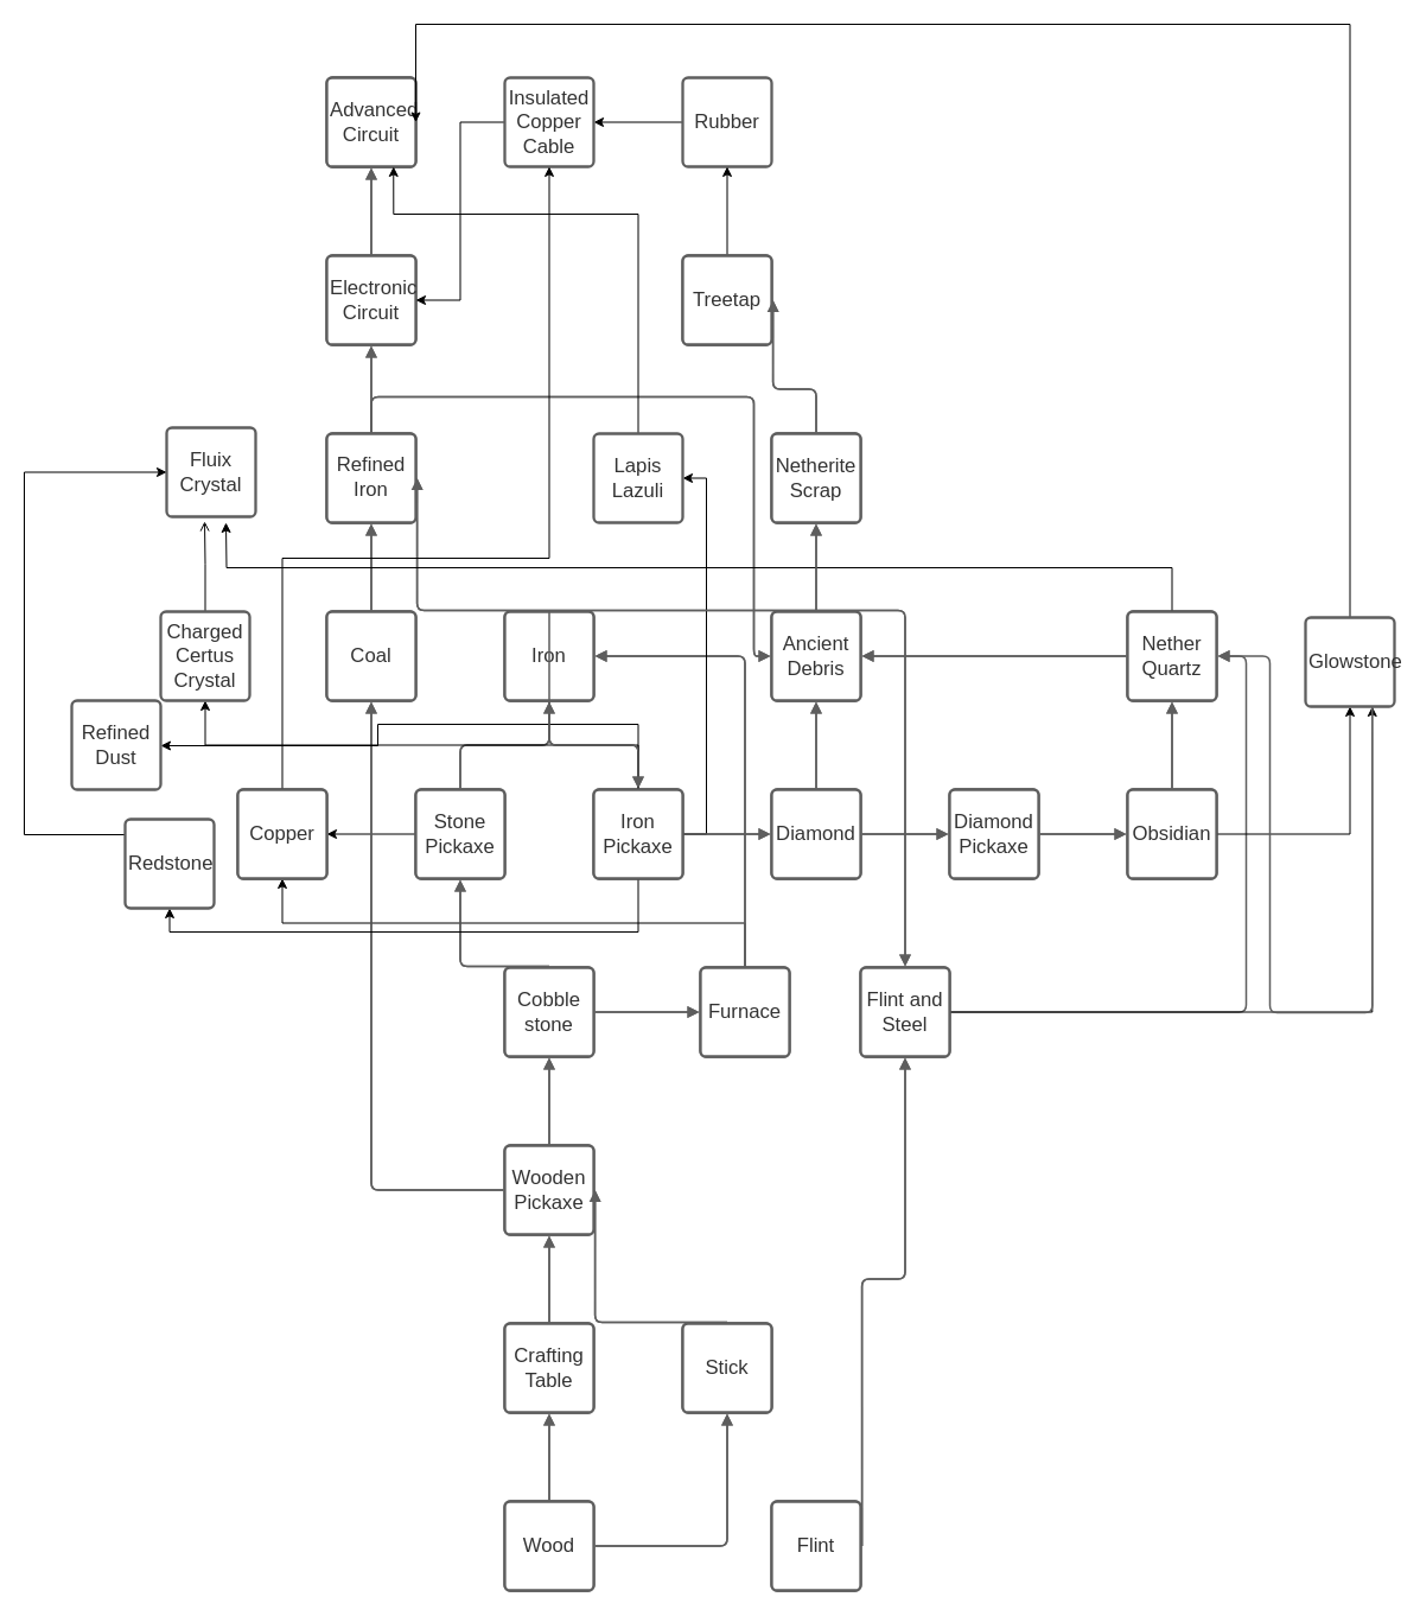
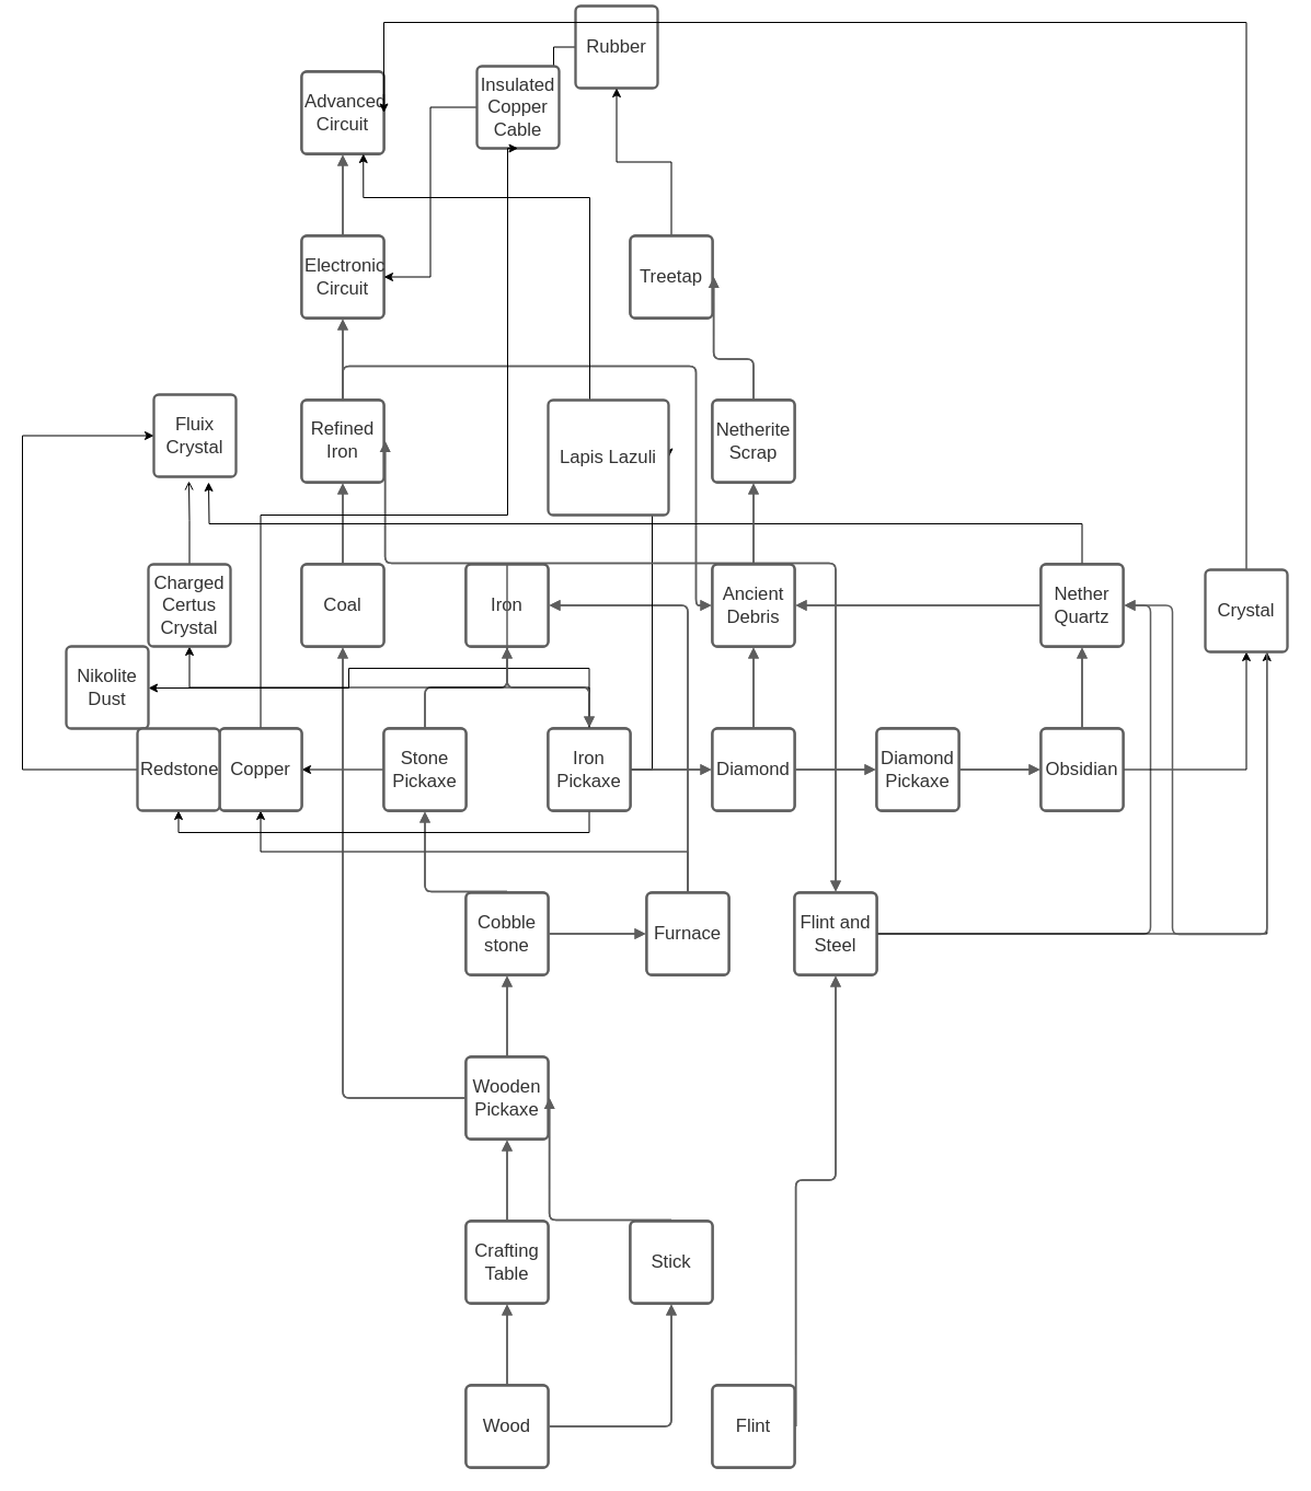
- <mxCell id="78" value="Insulated Copper Cable" style="html=1;overflow=block;blockSpacing=1;whiteSpace=wrap;;whiteSpace=wrap;fontSize=16.7;fontColor=#333333;spacing=3.8;strokeColor=#5e5e5e;strokeOpacity=100;rounded=1;absoluteArcSize=1;arcSize=9;strokeWidth=2.3;" parent="1" vertex="1"><mxGeometry x="425" y="65" width="75" height="75" as="geometry" /></mxCell>
+ <mxCell id="78" value="Insulated Copper Cable" style="html=1;overflow=block;blockSpacing=1;whiteSpace=wrap;;whiteSpace=wrap;fontSize=16.7;fontColor=#333333;spacing=3.8;strokeColor=#5e5e5e;strokeOpacity=100;rounded=1;absoluteArcSize=1;arcSize=9;strokeWidth=2.3;" parent="1" vertex="1"><mxGeometry x="435" y="60" width="75" height="75" as="geometry" /></mxCell>
- <mxCell id="24" value="Rubber" style="html=1;overflow=block;blockSpacing=1;whiteSpace=wrap;;whiteSpace=wrap;fontSize=16.7;fontColor=#333333;spacing=3.8;strokeColor=#5e5e5e;strokeOpacity=100;rounded=1;absoluteArcSize=1;arcSize=9;strokeWidth=2.3;" parent="1" vertex="1"><mxGeometry x="575" y="65" width="75" height="75" as="geometry" /></mxCell>
+ <mxCell id="24" value="Rubber" style="html=1;overflow=block;blockSpacing=1;whiteSpace=wrap;;whiteSpace=wrap;fontSize=16.7;fontColor=#333333;spacing=3.8;strokeColor=#5e5e5e;strokeOpacity=100;rounded=1;absoluteArcSize=1;arcSize=9;strokeWidth=2.3;" parent="1" vertex="1"><mxGeometry x="525" y="5" width="75" height="75" as="geometry" /></mxCell>
- <mxCell id="120" value="Lapis Lazuli" style="html=1;overflow=block;blockSpacing=1;whiteSpace=wrap;;whiteSpace=wrap;fontSize=16.7;fontColor=#333333;spacing=3.8;strokeColor=#5e5e5e;strokeOpacity=100;rounded=1;absoluteArcSize=1;arcSize=9;strokeWidth=2.3;" parent="1" vertex="1"><mxGeometry x="500" y="365" width="75" height="75" as="geometry" /></mxCell>
+ <mxCell id="120" value="Lapis Lazuli" style="html=1;overflow=block;blockSpacing=1;whiteSpace=wrap;;whiteSpace=wrap;fontSize=16.7;fontColor=#333333;spacing=3.8;strokeColor=#5e5e5e;strokeOpacity=100;rounded=1;absoluteArcSize=1;arcSize=9;strokeWidth=2.3;" parent="1" vertex="1"><mxGeometry x="500" y="365" width="110" height="105" as="geometry" /></mxCell>
- <mxCell id="118" value="Glowstone" style="html=1;overflow=block;blockSpacing=1;whiteSpace=wrap;;whiteSpace=wrap;fontSize=16.7;fontColor=#333333;spacing=3.8;strokeColor=#5e5e5e;strokeOpacity=100;rounded=1;absoluteArcSize=1;arcSize=9;strokeWidth=2.3;" parent="1" vertex="1"><mxGeometry x="1100" y="520" width="75" height="75" as="geometry" /></mxCell>
+ <mxCell id="118" value="Crystal" style="html=1;overflow=block;blockSpacing=1;whiteSpace=wrap;;whiteSpace=wrap;fontSize=16.7;fontColor=#333333;spacing=3.8;strokeColor=#5e5e5e;strokeOpacity=100;rounded=1;absoluteArcSize=1;arcSize=9;strokeWidth=2.3;" parent="1" vertex="1"><mxGeometry x="1100" y="520" width="75" height="75" as="geometry" /></mxCell>
- <mxCell id="121" value="Refined Dust" style="html=1;overflow=block;blockSpacing=1;whiteSpace=wrap;;whiteSpace=wrap;fontSize=16.7;fontColor=#333333;spacing=3.8;strokeColor=#5e5e5e;strokeOpacity=100;rounded=1;absoluteArcSize=1;arcSize=9;strokeWidth=2.3;" vertex="1" parent="1"><mxGeometry x="60" y="590" width="75" height="75" as="geometry" /></mxCell>
+ <mxCell id="121" value="Nikolite Dust" style="html=1;overflow=block;blockSpacing=1;whiteSpace=wrap;;whiteSpace=wrap;fontSize=16.7;fontColor=#333333;spacing=3.8;strokeColor=#5e5e5e;strokeOpacity=100;rounded=1;absoluteArcSize=1;arcSize=9;strokeWidth=2.3;" vertex="1" parent="1"><mxGeometry x="60" y="590" width="75" height="75" as="geometry" /></mxCell>
- <mxCell id="126" value="Redstone" style="html=1;overflow=block;blockSpacing=1;whiteSpace=wrap;;whiteSpace=wrap;fontSize=16.7;fontColor=#333333;spacing=3.8;strokeColor=#5e5e5e;strokeOpacity=100;rounded=1;absoluteArcSize=1;arcSize=9;strokeWidth=2.3;" vertex="1" parent="1"><mxGeometry x="105" y="690" width="75" height="75" as="geometry" /></mxCell>
+ <mxCell id="126" value="Redstone" style="html=1;overflow=block;blockSpacing=1;whiteSpace=wrap;;whiteSpace=wrap;fontSize=16.7;fontColor=#333333;spacing=3.8;strokeColor=#5e5e5e;strokeOpacity=100;rounded=1;absoluteArcSize=1;arcSize=9;strokeWidth=2.3;" vertex="1" parent="1"><mxGeometry x="125" y="665" width="75" height="75" as="geometry" /></mxCell>
